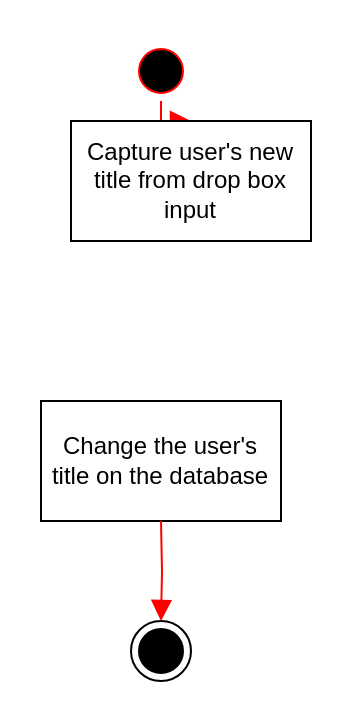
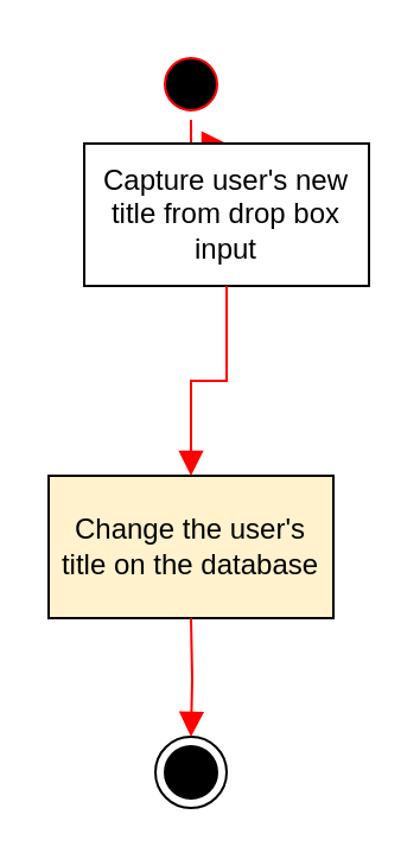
+ <mxCell id="5" value="" style="edgeStyle=orthogonalEdgeStyle;html=1;verticalAlign=bottom;endArrow=block;endSize=8;strokeColor=light-dark(#FF0000,#000000);rounded=0;endFill=1;entryX=0.5;entryY=0;entryDx=0;entryDy=0;exitX=0.5;exitY=1;exitDx=0;exitDy=0;" edge="1" parent="1" target="6" source="4"><mxGeometry relative="1" as="geometry"><mxPoint x="80" y="230" as="targetPoint" /><mxPoint x="80" y="160" as="sourcePoint" /></mxGeometry></mxCell>
- <mxCell id="6" value="Change the user's title on the database" style="rounded=0;whiteSpace=wrap;html=1;" vertex="1" parent="1"><mxGeometry x="20" y="200" width="120" height="60" as="geometry" /></mxCell>
+ <mxCell id="6" value="Change the user's title on the database" style="rounded=0;whiteSpace=wrap;html=1;fillColor=#fff2cc;" vertex="1" parent="1"><mxGeometry x="20" y="200" width="120" height="60" as="geometry" /></mxCell>
